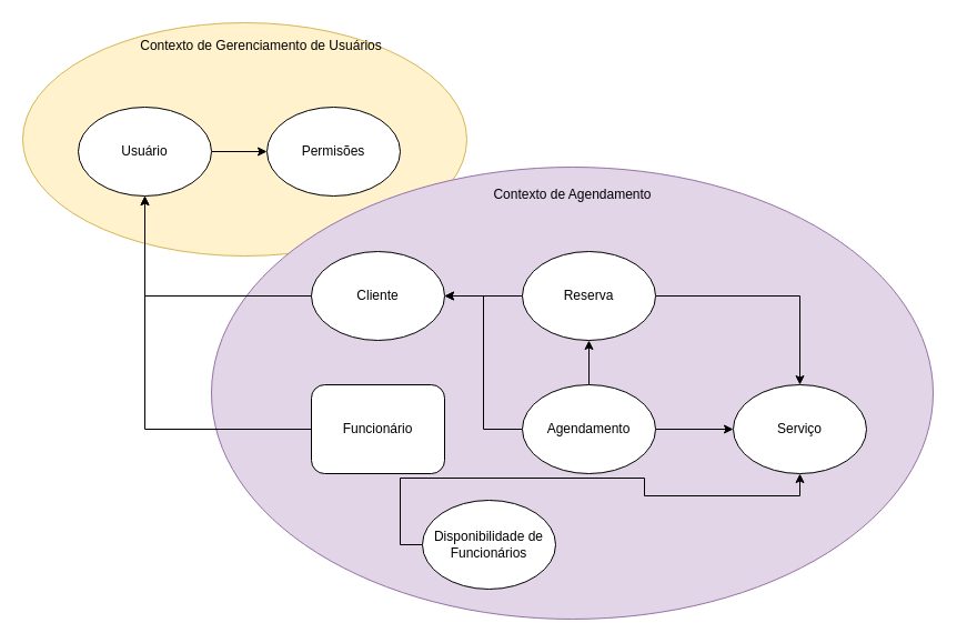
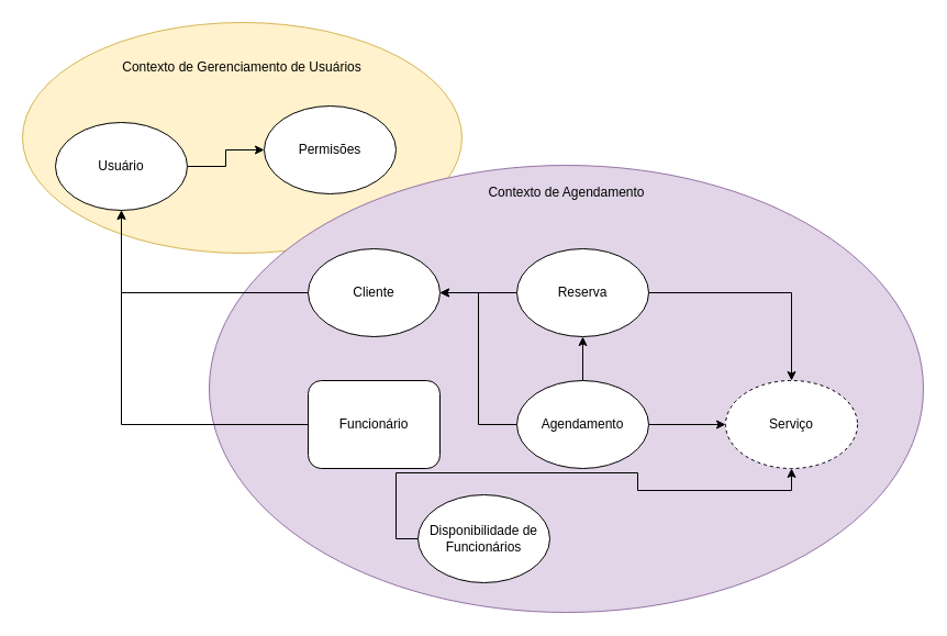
- <mxCell id="16" value="Contexto de Gerenciamento de Usuários" style="text;html=1;align=center;verticalAlign=middle;whiteSpace=wrap;rounded=0;" parent="1" vertex="1"><mxGeometry x="116.25" y="26" width="237.5" height="30" as="geometry" /></mxCell>
+ <mxCell id="16" value="Contexto de Gerenciamento de Usuários" style="text;html=1;align=center;verticalAlign=middle;whiteSpace=wrap;rounded=0;" parent="1" vertex="1"><mxGeometry x="101.25" y="46" width="237.5" height="30" as="geometry" /></mxCell>
- <mxCell id="7" value="Usuário" style="ellipse;whiteSpace=wrap;html=1;" parent="1" vertex="1"><mxGeometry x="70" y="96" width="120" height="80" as="geometry" /></mxCell>
+ <mxCell id="7" value="Usuário" style="ellipse;whiteSpace=wrap;html=1;" parent="1" vertex="1"><mxGeometry x="50" y="111" width="120" height="80" as="geometry" /></mxCell>
- <mxCell id="11" value="Serviço" style="ellipse;whiteSpace=wrap;html=1;" parent="1" vertex="1"><mxGeometry x="660" y="346" width="120" height="80" as="geometry" /></mxCell>
+ <mxCell id="11" value="Serviço" style="ellipse;whiteSpace=wrap;html=1;dashed=1;" parent="1" vertex="1"><mxGeometry x="660" y="346" width="120" height="80" as="geometry" /></mxCell>
